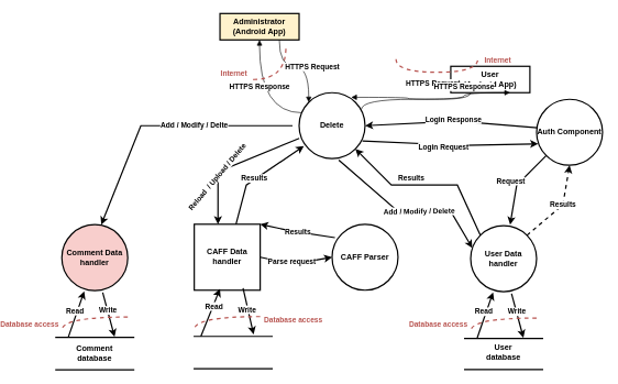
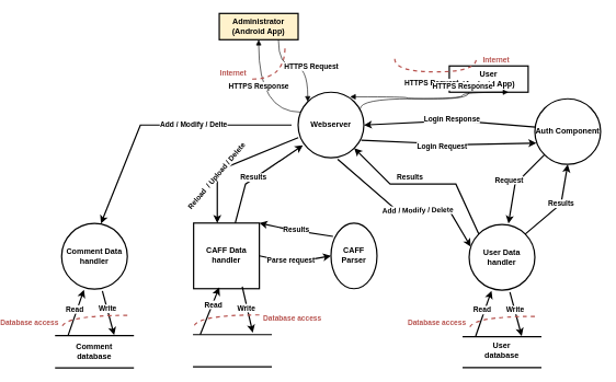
- <mxCell id="2" value="&lt;div&gt;&lt;b&gt;Delete&lt;/b&gt;&lt;/div&gt;" style="ellipse;whiteSpace=wrap;html=1;aspect=fixed;strokeWidth=2;" vertex="1" parent="1"><mxGeometry x="390" y="140" width="100" height="100" as="geometry" /></mxCell>
+ <mxCell id="2" value="&lt;div&gt;&lt;b&gt;Webserver&lt;/b&gt;&lt;/div&gt;" style="ellipse;whiteSpace=wrap;html=1;aspect=fixed;strokeWidth=2;" vertex="1" parent="1"><mxGeometry x="390" y="140" width="100" height="100" as="geometry" /></mxCell>
- <mxCell id="57" value="" style="endArrow=classic;html=1;rounded=0;fontColor=#000000;strokeWidth=2;elbow=vertical;exitX=1;exitY=0;exitDx=0;exitDy=0;entryX=0.5;entryY=1;entryDx=0;entryDy=0;dashed=1;" edge="1" parent="1" source="14" target="9"><mxGeometry width="50" height="50" relative="1" as="geometry"><mxPoint x="540" y="430" as="sourcePoint" /><mxPoint x="590" y="380" as="targetPoint" /><Array as="points"><mxPoint x="790" y="310" /></Array></mxGeometry></mxCell>
+ <mxCell id="57" value="" style="endArrow=classic;html=1;rounded=0;fontColor=#000000;strokeWidth=2;elbow=vertical;exitX=1;exitY=0;exitDx=0;exitDy=0;entryX=0.5;entryY=1;entryDx=0;entryDy=0;" edge="1" parent="1" source="14" target="9"><mxGeometry width="50" height="50" relative="1" as="geometry"><mxPoint x="540" y="430" as="sourcePoint" /><mxPoint x="590" y="380" as="targetPoint" /><Array as="points"><mxPoint x="790" y="310" /></Array></mxGeometry></mxCell>
- <mxCell id="45" value="&lt;b&gt;Comment Data handler&lt;/b&gt;" style="ellipse;whiteSpace=wrap;html=1;aspect=fixed;strokeWidth=2;fillColor=#f8cecc;" vertex="1" parent="1"><mxGeometry x="30.17" y="340" width="100" height="100" as="geometry" /></mxCell>
+ <mxCell id="45" value="&lt;b&gt;Comment Data handler&lt;/b&gt;" style="ellipse;whiteSpace=wrap;html=1;aspect=fixed;strokeWidth=2;" vertex="1" parent="1"><mxGeometry x="30.17" y="340" width="100" height="100" as="geometry" /></mxCell>
- <mxCell id="16" value="&lt;b&gt;CAFF Parser&lt;br&gt;&lt;/b&gt;" style="ellipse;whiteSpace=wrap;html=1;aspect=fixed;strokeWidth=2;" vertex="1" parent="1"><mxGeometry x="440" y="339.34" width="100" height="100" as="geometry" /></mxCell>
+ <mxCell id="16" value="&lt;b&gt;CAFF Parser&lt;br&gt;&lt;/b&gt;" style="ellipse;whiteSpace=wrap;html=1;aspect=fixed;strokeWidth=2;" vertex="1" parent="1"><mxGeometry x="440" y="339.34" width="70" height="100" as="geometry" /></mxCell>
